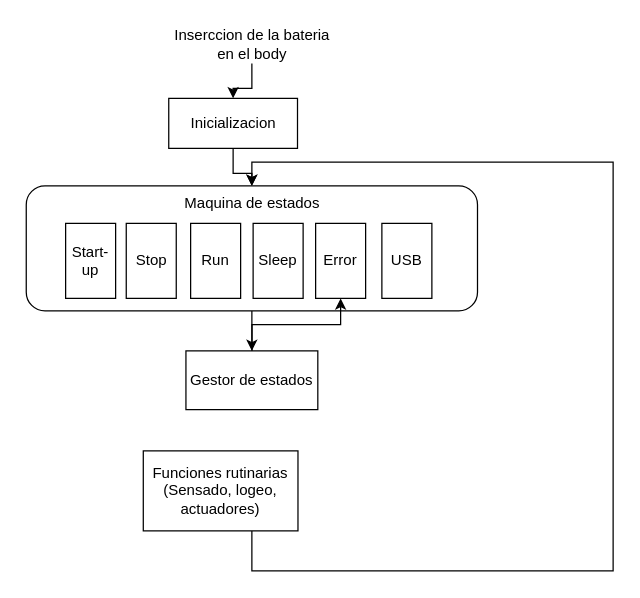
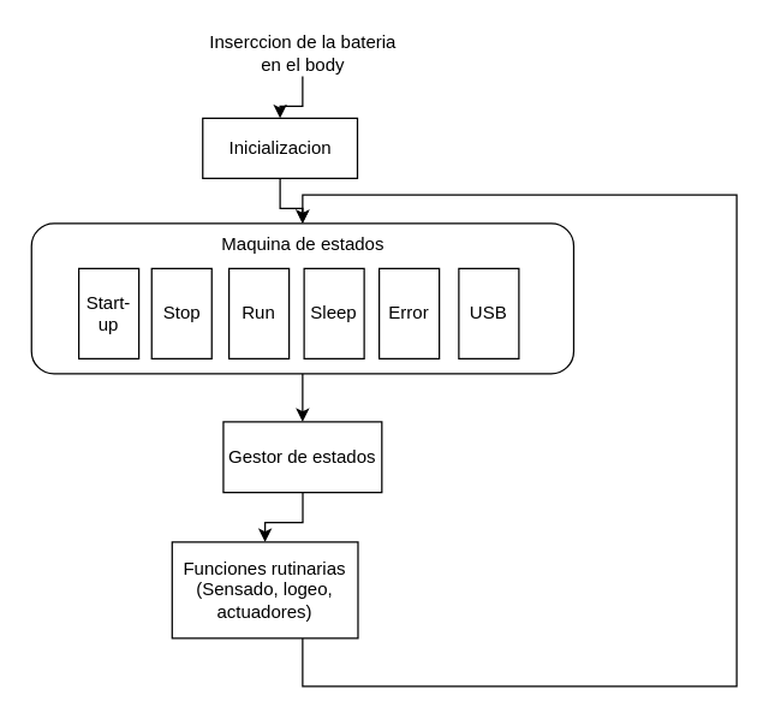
- <mxCell id="14" value="" style="edgeStyle=orthogonalEdgeStyle;rounded=0;orthogonalLoop=1;jettySize=auto;html=1;" edge="1" parent="1" source="15" target="10"><mxGeometry relative="1" as="geometry" /></mxCell>
+ <mxCell id="14" value="" style="edgeStyle=orthogonalEdgeStyle;rounded=0;orthogonalLoop=1;jettySize=auto;html=1;" edge="1" parent="1" source="15" target="17"><mxGeometry relative="1" as="geometry" /></mxCell>
